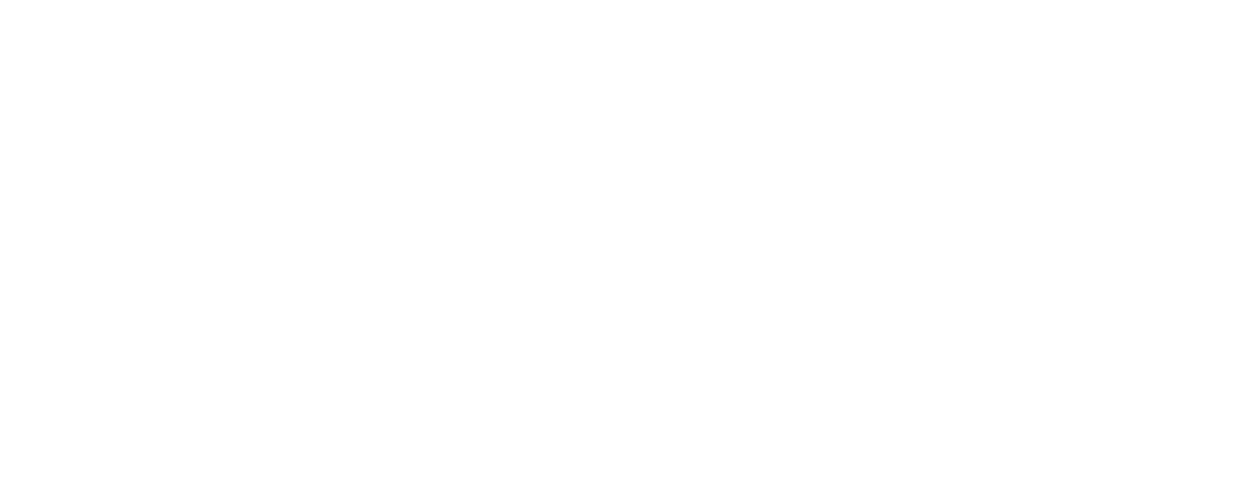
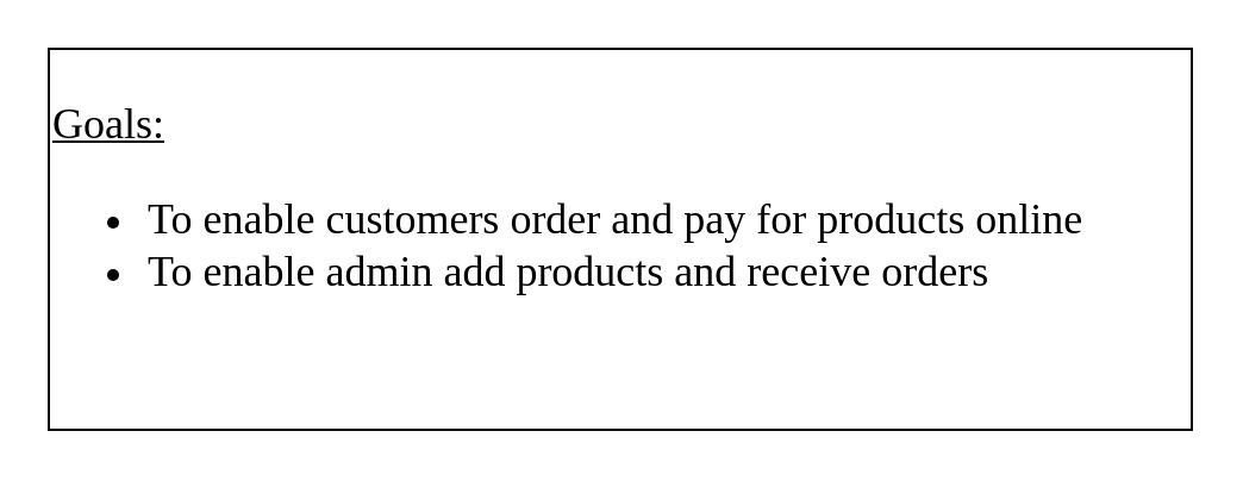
+ <mxCell id="2" value="&lt;p style=&quot;font-size: 18px;&quot; class=&quot;MsoNormal&quot;&gt;&lt;font face=&quot;Times New Roman&quot; style=&quot;font-size: 18px;&quot;&gt;&lt;u style=&quot;&quot;&gt;Goals:&lt;/u&gt;&lt;/font&gt;&lt;/p&gt;&lt;p style=&quot;font-size: 18px;&quot; class=&quot;MsoNormal&quot;&gt;&lt;/p&gt;&lt;ul style=&quot;font-size: 18px;&quot;&gt;&lt;li&gt;&lt;span style=&quot;background-color: initial;&quot;&gt;&lt;font face=&quot;QwyiDqv8YqwGyNbi1khy&quot; style=&quot;font-size: 18px;&quot;&gt;To enable customers order and pay for products online&lt;/font&gt;&lt;/span&gt;&lt;/li&gt;&lt;li&gt;&lt;font style=&quot;font-size: 18px;&quot; face=&quot;QwyiDqv8YqwGyNbi1khy&quot;&gt;To enable admin add products and receive orders&lt;/font&gt;&lt;/li&gt;&lt;/ul&gt;&lt;div style=&quot;font-size: 18px;&quot;&gt;&lt;br&gt;&lt;/div&gt;&lt;p&gt;&lt;/p&gt;" style="text;html=1;align=left;verticalAlign=middle;whiteSpace=wrap;rounded=0;strokeColor=default;" parent="1" vertex="1"><mxGeometry x="20" y="20" width="480" height="160" as="geometry" /></mxCell>
